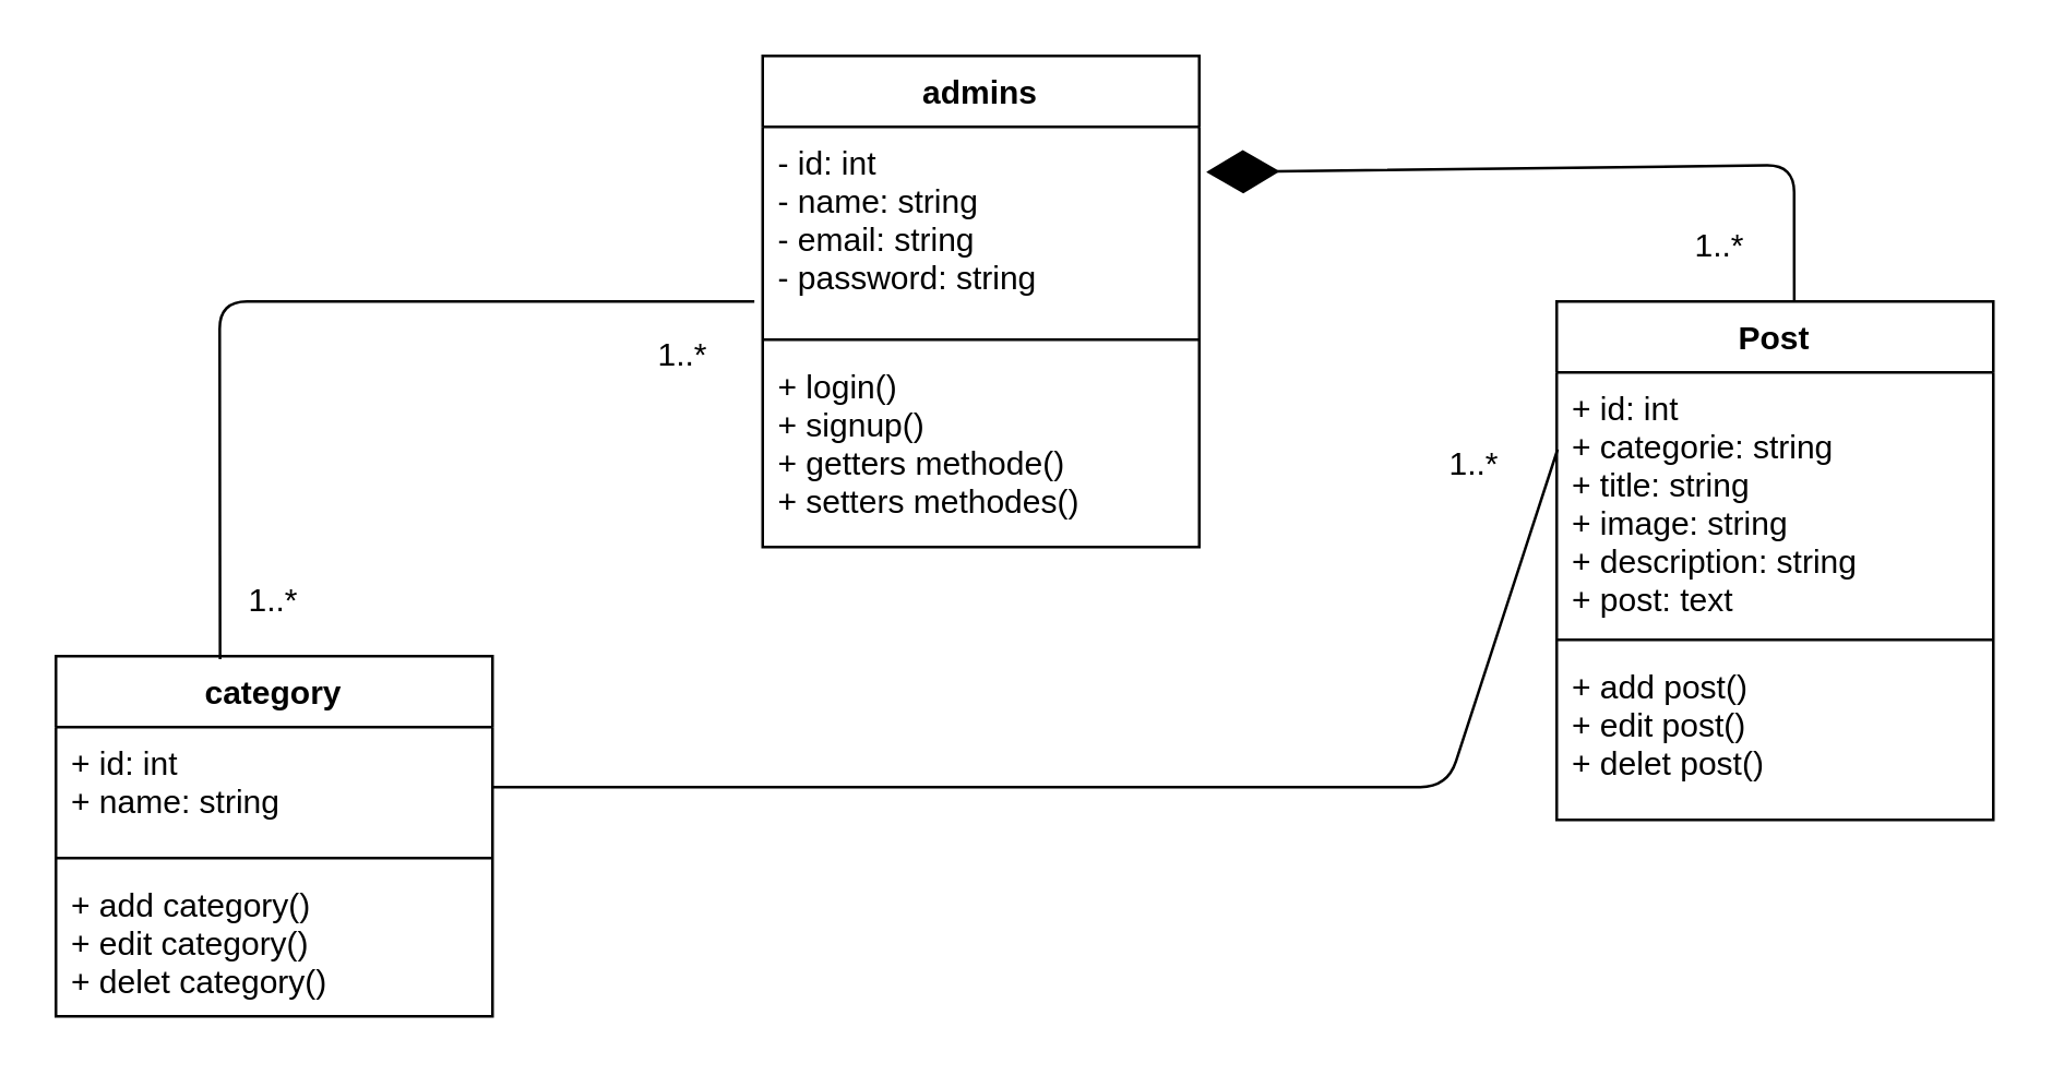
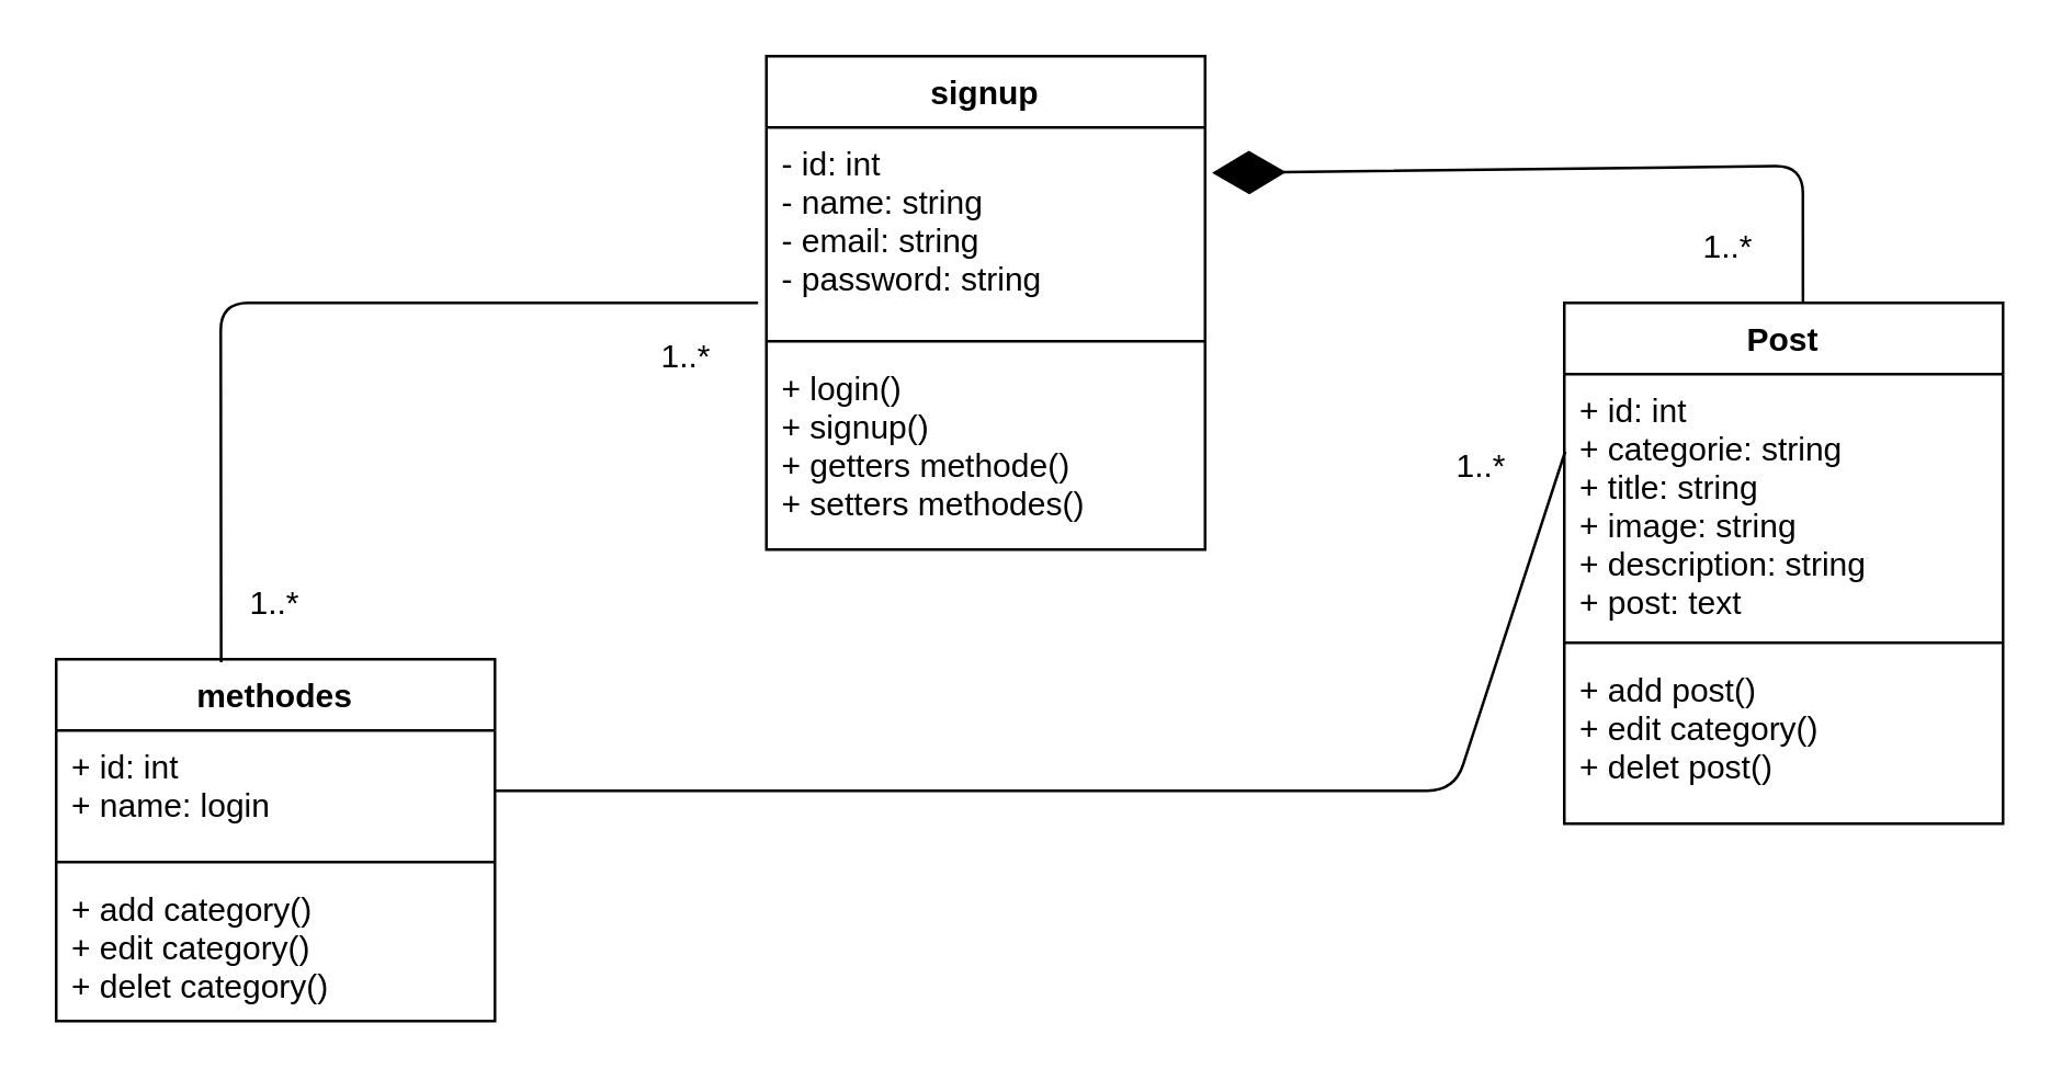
- <mxCell id="2" value="admins" style="swimlane;fontStyle=1;align=center;verticalAlign=top;childLayout=stackLayout;horizontal=1;startSize=26;horizontalStack=0;resizeParent=1;resizeParentMax=0;resizeLast=0;collapsible=1;marginBottom=0;" parent="1" vertex="1"><mxGeometry x="279" y="20" width="160" height="180" as="geometry" /></mxCell>
+ <mxCell id="2" value="signup" style="swimlane;fontStyle=1;align=center;verticalAlign=top;childLayout=stackLayout;horizontal=1;startSize=26;horizontalStack=0;resizeParent=1;resizeParentMax=0;resizeLast=0;collapsible=1;marginBottom=0;" parent="1" vertex="1"><mxGeometry x="279" y="20" width="160" height="180" as="geometry" /></mxCell>
- <mxCell id="9" value="+ add post()&#10;+ edit post()&#10;+ delet post()" style="text;strokeColor=none;fillColor=none;align=left;verticalAlign=top;spacingLeft=4;spacingRight=4;overflow=hidden;rotatable=0;points=[[0,0.5],[1,0.5]];portConstraint=eastwest;" parent="6" vertex="1"><mxGeometry y="128" width="160" height="62" as="geometry" /></mxCell>
+ <mxCell id="9" value="+ add post()&#10;+ edit category()&#10;+ delet post()" style="text;strokeColor=none;fillColor=none;align=left;verticalAlign=top;spacingLeft=4;spacingRight=4;overflow=hidden;rotatable=0;points=[[0,0.5],[1,0.5]];portConstraint=eastwest;" parent="6" vertex="1"><mxGeometry y="128" width="160" height="62" as="geometry" /></mxCell>
- <mxCell id="10" value="category" style="swimlane;fontStyle=1;align=center;verticalAlign=top;childLayout=stackLayout;horizontal=1;startSize=26;horizontalStack=0;resizeParent=1;resizeParentMax=0;resizeLast=0;collapsible=1;marginBottom=0;" parent="1" vertex="1"><mxGeometry x="20" y="240" width="160" height="132" as="geometry" /></mxCell>
+ <mxCell id="10" value="methodes" style="swimlane;fontStyle=1;align=center;verticalAlign=top;childLayout=stackLayout;horizontal=1;startSize=26;horizontalStack=0;resizeParent=1;resizeParentMax=0;resizeLast=0;collapsible=1;marginBottom=0;" parent="1" vertex="1"><mxGeometry x="20" y="240" width="160" height="132" as="geometry" /></mxCell>
- <mxCell id="11" value="+ id: int&#10;+ name: string" style="text;strokeColor=none;fillColor=none;align=left;verticalAlign=top;spacingLeft=4;spacingRight=4;overflow=hidden;rotatable=0;points=[[0,0.5],[1,0.5]];portConstraint=eastwest;" parent="10" vertex="1"><mxGeometry y="26" width="160" height="44" as="geometry" /></mxCell>
+ <mxCell id="11" value="+ id: int&#10;+ name: login" style="text;strokeColor=none;fillColor=none;align=left;verticalAlign=top;spacingLeft=4;spacingRight=4;overflow=hidden;rotatable=0;points=[[0,0.5],[1,0.5]];portConstraint=eastwest;" parent="10" vertex="1"><mxGeometry y="26" width="160" height="44" as="geometry" /></mxCell>
